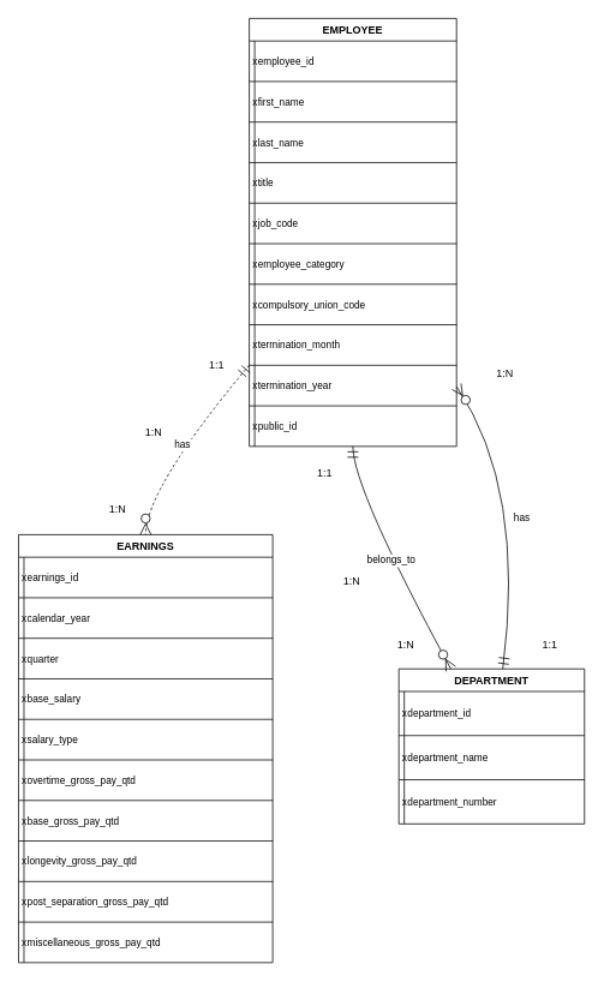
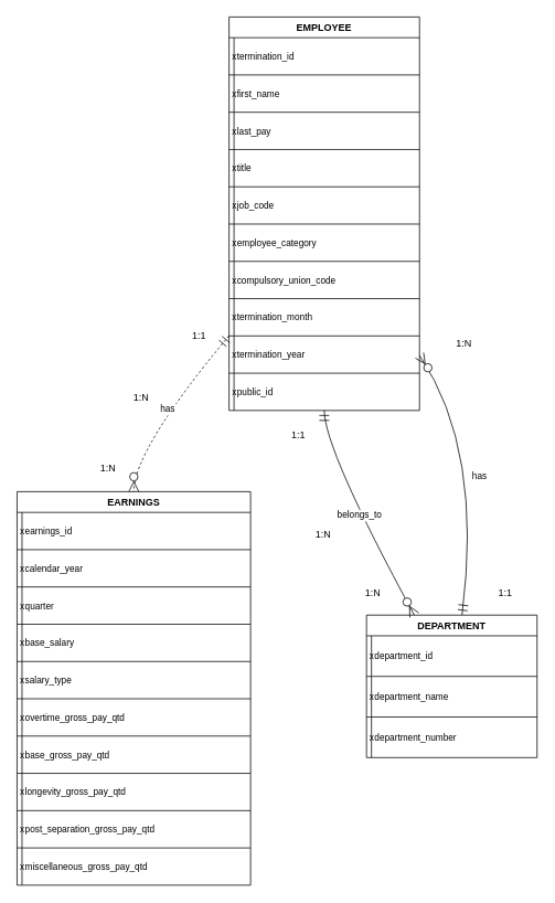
- <mxCell id="5" value="employee_id" style="shape=partialRectangle;connectable=0;fillColor=none;top=0;left=0;bottom=0;right=0;align=left;spacingLeft=2;overflow=hidden;fontSize=11;" vertex="1" parent="3"><mxGeometry x="6" width="224" height="45" as="geometry"><mxRectangle width="224" height="45" as="alternateBounds" /></mxGeometry></mxCell>
+ <mxCell id="5" value="termination_id" style="shape=partialRectangle;connectable=0;fillColor=none;top=0;left=0;bottom=0;right=0;align=left;spacingLeft=2;overflow=hidden;fontSize=11;" vertex="1" parent="3"><mxGeometry x="6" width="224" height="45" as="geometry"><mxRectangle width="224" height="45" as="alternateBounds" /></mxGeometry></mxCell>
- <mxCell id="11" value="last_name" style="shape=partialRectangle;connectable=0;fillColor=none;top=0;left=0;bottom=0;right=0;align=left;spacingLeft=2;overflow=hidden;fontSize=11;" vertex="1" parent="9"><mxGeometry x="6" width="224" height="45" as="geometry"><mxRectangle width="224" height="45" as="alternateBounds" /></mxGeometry></mxCell>
+ <mxCell id="11" value="last_pay" style="shape=partialRectangle;connectable=0;fillColor=none;top=0;left=0;bottom=0;right=0;align=left;spacingLeft=2;overflow=hidden;fontSize=11;" vertex="1" parent="9"><mxGeometry x="6" width="224" height="45" as="geometry"><mxRectangle width="224" height="45" as="alternateBounds" /></mxGeometry></mxCell>
